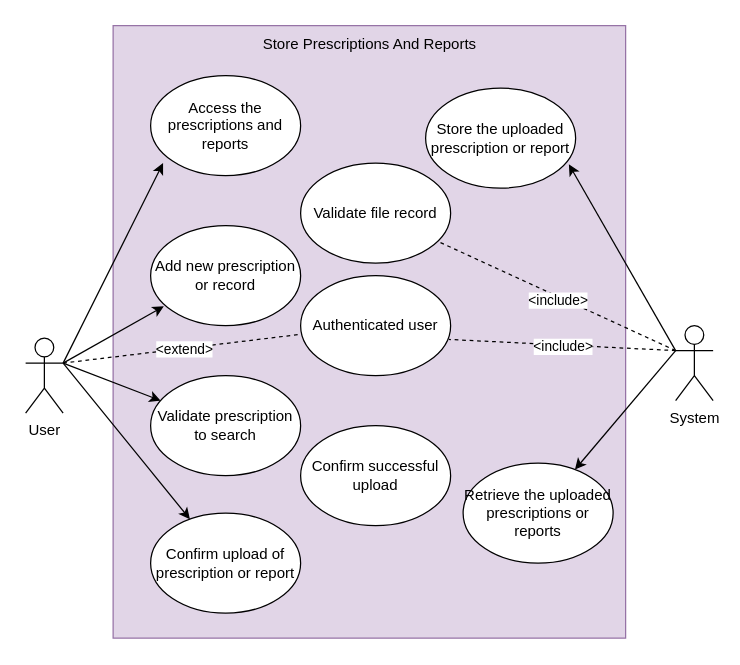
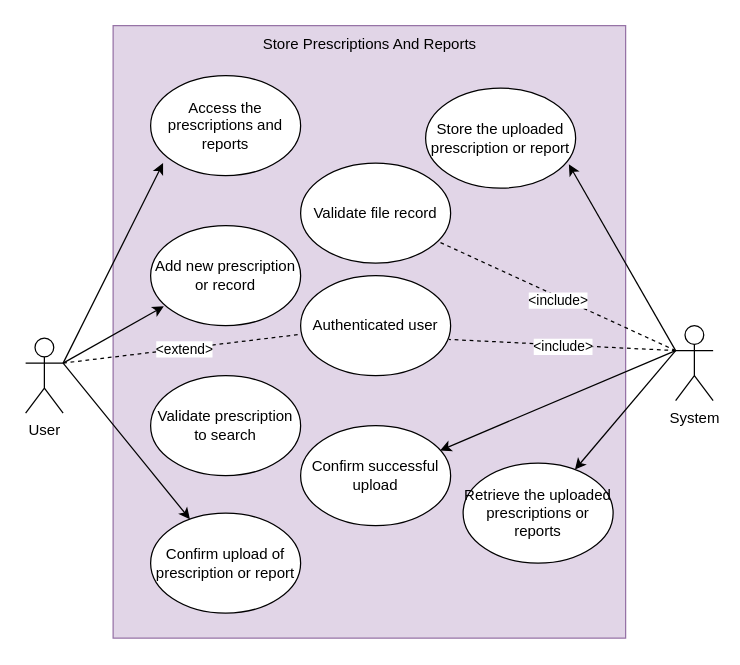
- <mxCell id="3" style="edgeStyle=none;rounded=0;orthogonalLoop=1;jettySize=auto;html=1;exitX=1;exitY=0.333;exitDx=0;exitDy=0;exitPerimeter=0;" edge="1" parent="1" source="7" target="13"><mxGeometry relative="1" as="geometry" /></mxCell>
+ <mxCell id="26" style="edgeStyle=none;rounded=0;orthogonalLoop=1;jettySize=auto;html=1;exitX=0;exitY=0.333;exitDx=0;exitDy=0;exitPerimeter=0;entryX=0.93;entryY=0.248;entryDx=0;entryDy=0;entryPerimeter=0;" edge="1" parent="1" source="10" target="23"><mxGeometry relative="1" as="geometry" /></mxCell>
